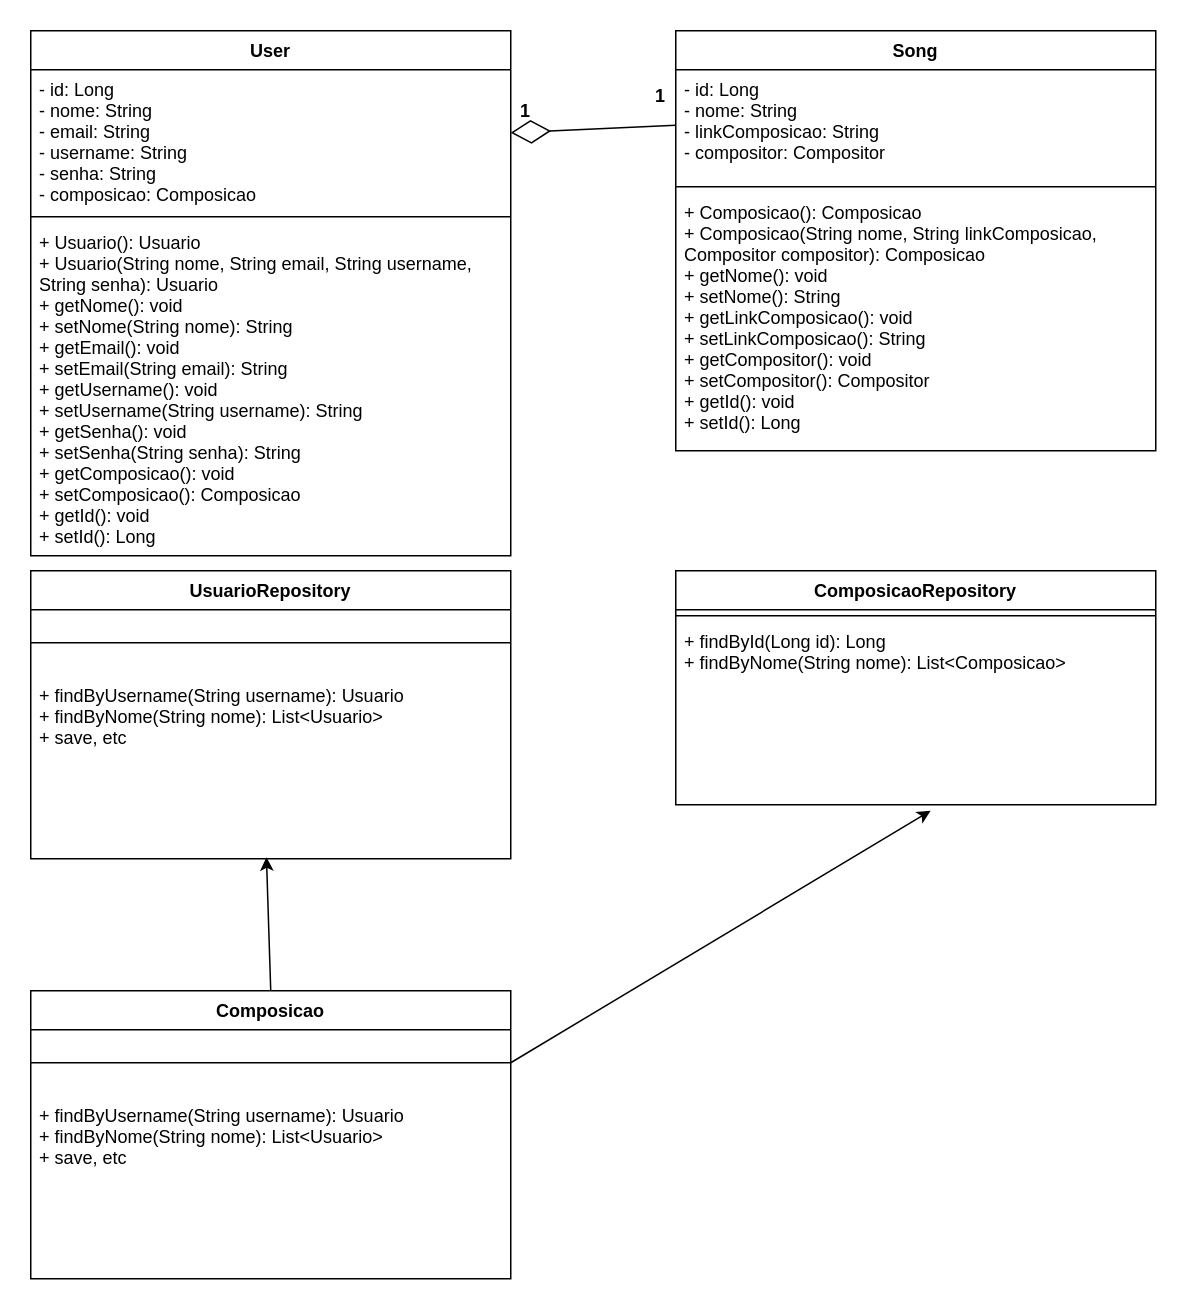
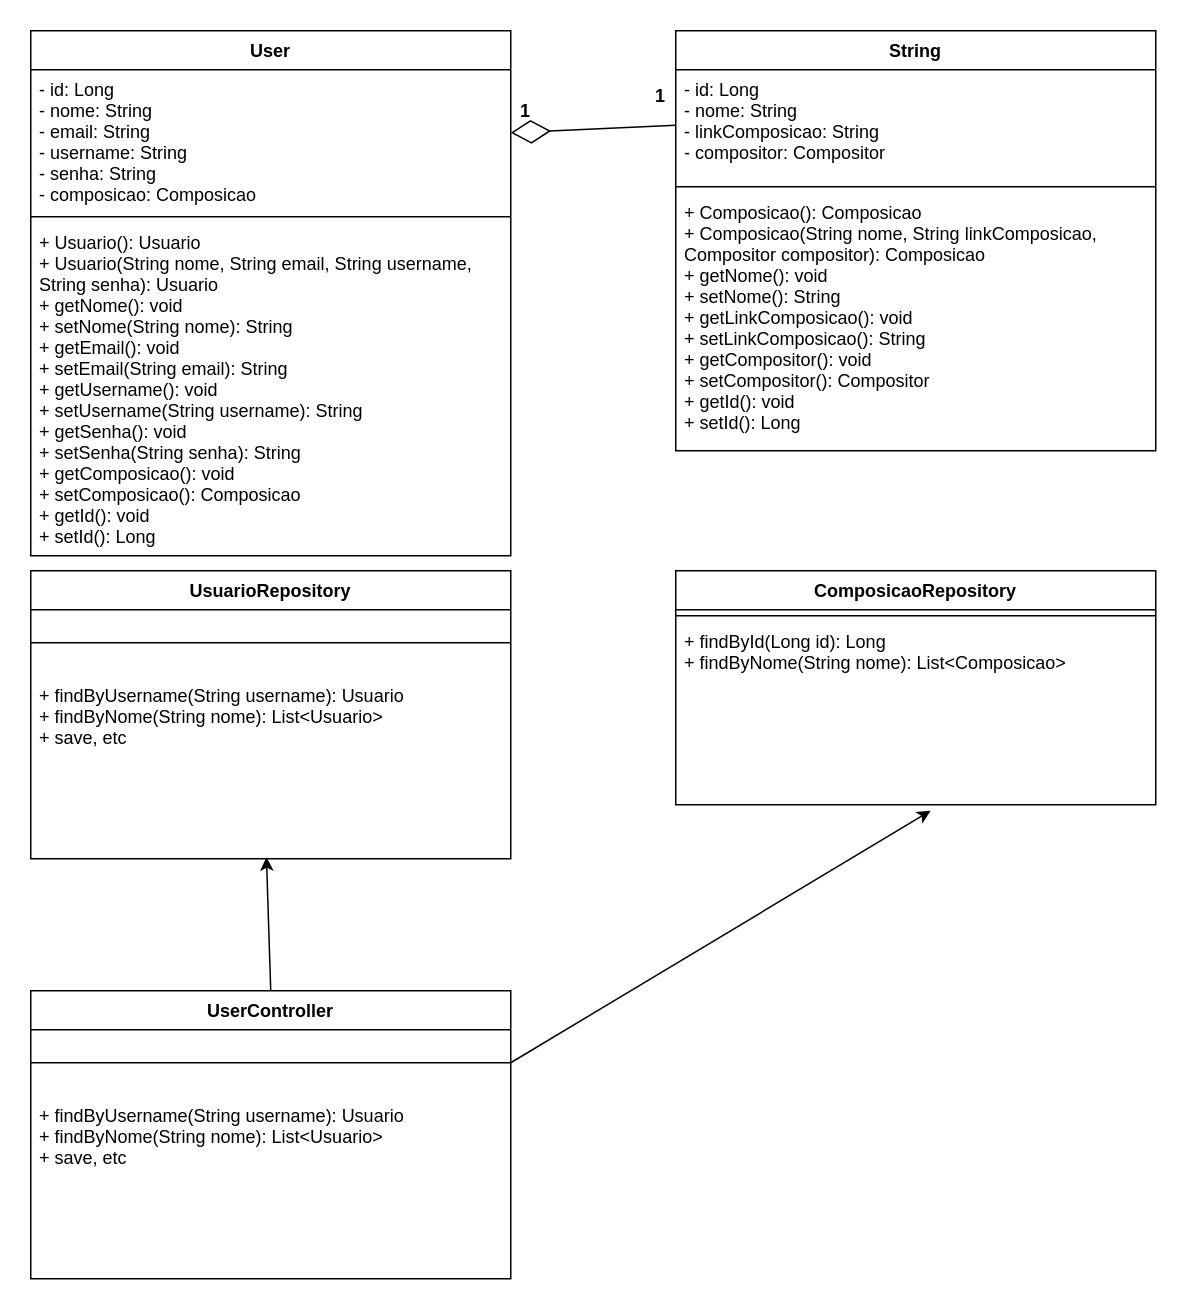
- <mxCell id="6" value="Song" style="swimlane;fontStyle=1;align=center;verticalAlign=top;childLayout=stackLayout;horizontal=1;startSize=26;horizontalStack=0;resizeParent=1;resizeParentMax=0;resizeLast=0;collapsible=1;marginBottom=0;" parent="1" vertex="1"><mxGeometry x="450" y="20" width="320" height="280" as="geometry" /></mxCell>
+ <mxCell id="6" value="String" style="swimlane;fontStyle=1;align=center;verticalAlign=top;childLayout=stackLayout;horizontal=1;startSize=26;horizontalStack=0;resizeParent=1;resizeParentMax=0;resizeLast=0;collapsible=1;marginBottom=0;" parent="1" vertex="1"><mxGeometry x="450" y="20" width="320" height="280" as="geometry" /></mxCell>
- <mxCell id="19" value="Composicao" style="swimlane;fontStyle=1;align=center;verticalAlign=top;childLayout=stackLayout;horizontal=1;startSize=26;horizontalStack=0;resizeParent=1;resizeParentMax=0;resizeLast=0;collapsible=1;marginBottom=0;" vertex="1" parent="1"><mxGeometry x="20" y="660" width="320" height="192" as="geometry" /></mxCell>
+ <mxCell id="19" value="UserController" style="swimlane;fontStyle=1;align=center;verticalAlign=top;childLayout=stackLayout;horizontal=1;startSize=26;horizontalStack=0;resizeParent=1;resizeParentMax=0;resizeLast=0;collapsible=1;marginBottom=0;" vertex="1" parent="1"><mxGeometry x="20" y="660" width="320" height="192" as="geometry" /></mxCell>
